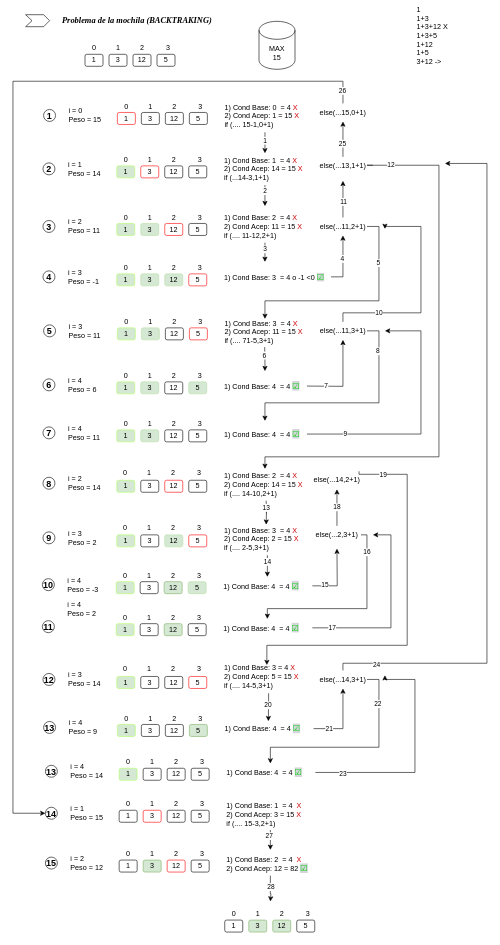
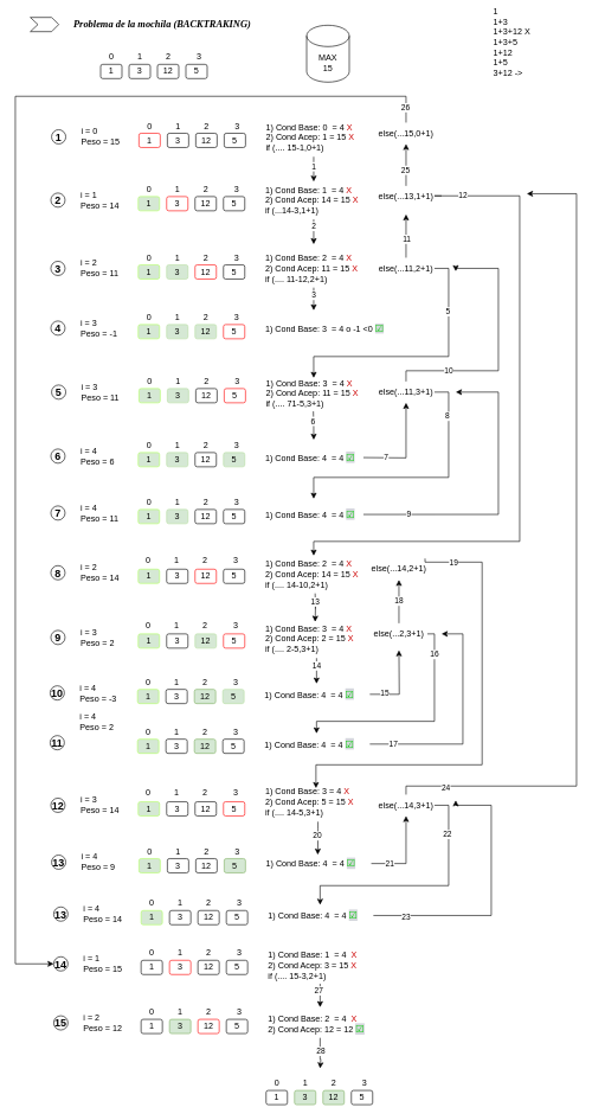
- <mxCell id="53" style="edgeStyle=orthogonalEdgeStyle;rounded=0;orthogonalLoop=1;jettySize=auto;html=1;exitX=1;exitY=0.5;exitDx=0;exitDy=0;" edge="1" parent="1" source="55" target="60"><mxGeometry relative="1" as="geometry"><Array as="points"><mxPoint x="570.94" y="460.94" /></Array></mxGeometry></mxCell>
- <mxCell id="54" value="4" style="edgeLabel;html=1;align=center;verticalAlign=middle;resizable=0;points=[];" vertex="1" connectable="0" parent="53"><mxGeometry x="0.125" y="1" relative="1" as="geometry"><mxPoint as="offset" /></mxGeometry></mxCell>
- <mxCell id="218" value="1) Cond Base: 2&amp;nbsp; = 4&amp;nbsp;&lt;span style=&quot;color: rgb(204, 0, 0);&quot;&gt;&amp;nbsp;X&lt;/span&gt;&lt;div&gt;&lt;div&gt;2) Cond Acep: 12 = 82&lt;font color=&quot;#cc0000&quot;&gt;&amp;nbsp;&lt;/font&gt;&lt;span style=&quot;background-color: rgb(211, 214, 219); color: rgb(0, 204, 0); font-family: arial, sans-serif; font-size: 14px; text-align: center;&quot;&gt;☑&lt;/span&gt;&lt;span style=&quot;background-color: initial;&quot;&gt;&amp;nbsp;&lt;/span&gt;&lt;/div&gt;&lt;/div&gt;" style="text;html=1;align=left;verticalAlign=middle;whiteSpace=wrap;rounded=0;" vertex="1" parent="1"><mxGeometry x="374.94" y="1424.94" width="150" height="30" as="geometry" /></mxCell>
+ <mxCell id="218" value="1) Cond Base: 2&amp;nbsp; = 4&amp;nbsp;&lt;span style=&quot;color: rgb(204, 0, 0);&quot;&gt;&amp;nbsp;X&lt;/span&gt;&lt;div&gt;&lt;div&gt;2) Cond Acep: 12 = 12&lt;font color=&quot;#cc0000&quot;&gt;&amp;nbsp;&lt;/font&gt;&lt;span style=&quot;background-color: rgb(211, 214, 219); color: rgb(0, 204, 0); font-family: arial, sans-serif; font-size: 14px; text-align: center;&quot;&gt;☑&lt;/span&gt;&lt;span style=&quot;background-color: initial;&quot;&gt;&amp;nbsp;&lt;/span&gt;&lt;/div&gt;&lt;/div&gt;" style="text;html=1;align=left;verticalAlign=middle;whiteSpace=wrap;rounded=0;" vertex="1" parent="1"><mxGeometry x="374.94" y="1424.94" width="150" height="30" as="geometry" /></mxCell>
